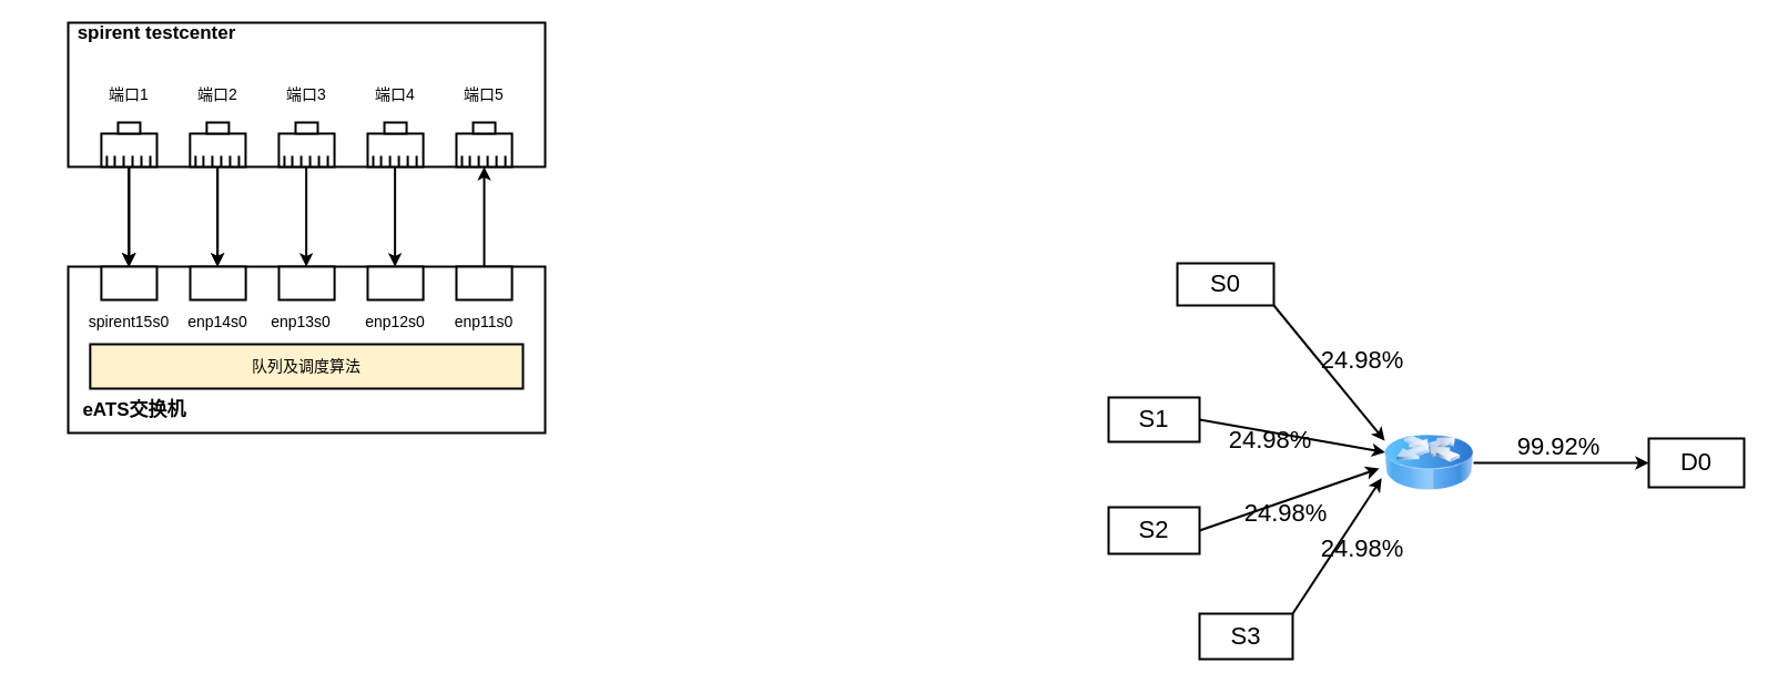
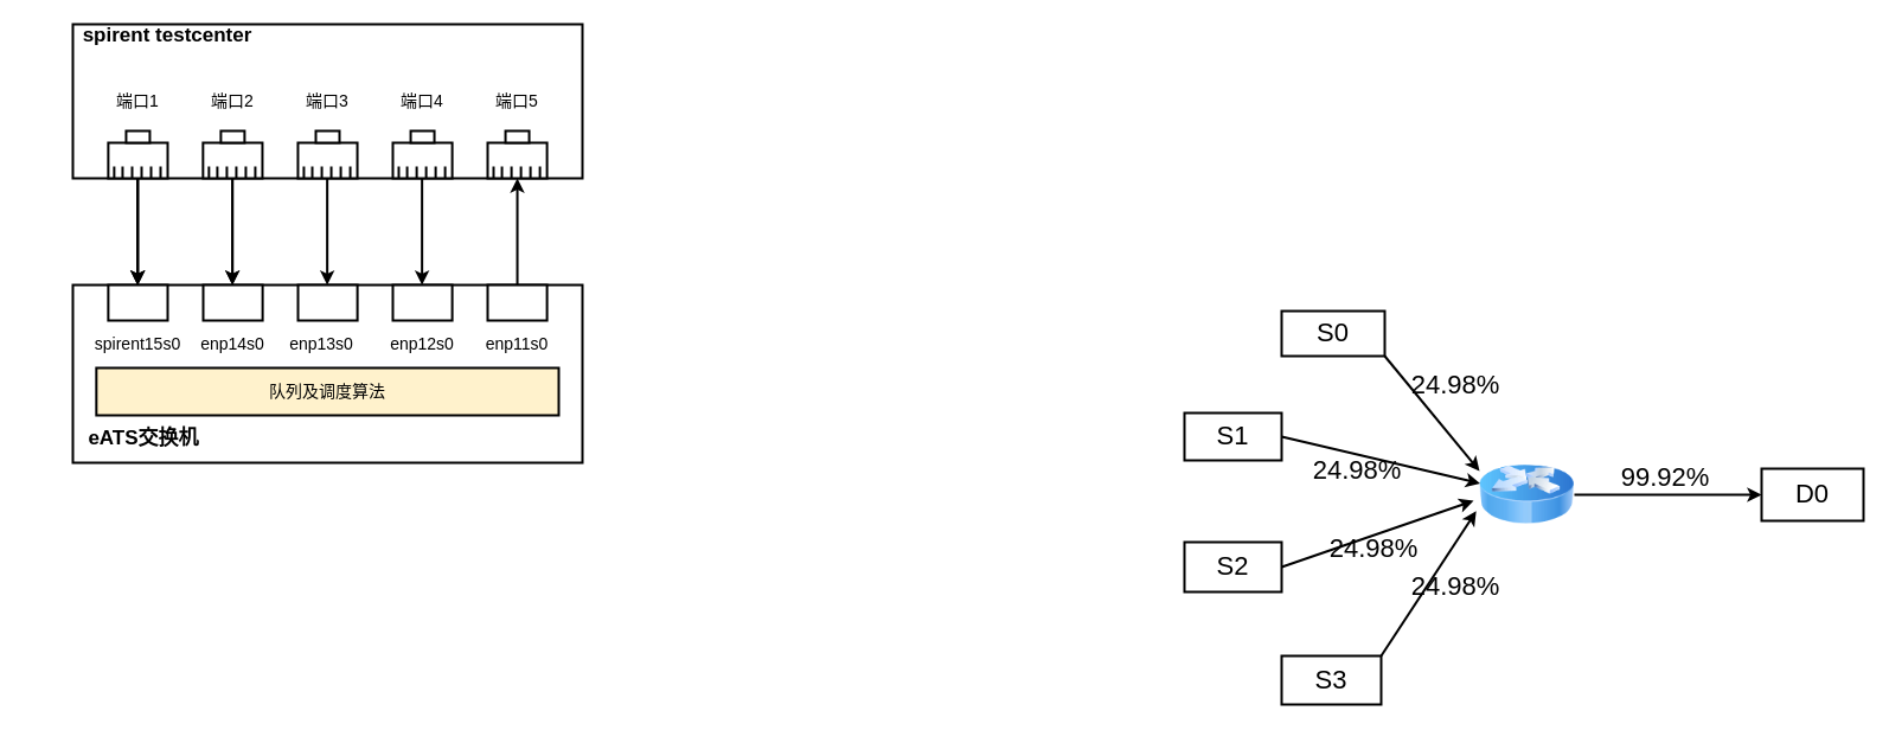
- <mxCell id="70" value="S0" style="rounded=0;whiteSpace=wrap;html=1;strokeWidth=2;fillColor=#ffffff;fontSize=22;" parent="1" vertex="1"><mxGeometry x="1061" y="237" width="87" height="38" as="geometry" /></mxCell>
+ <mxCell id="70" value="S0" style="rounded=0;whiteSpace=wrap;html=1;strokeWidth=2;fillColor=#ffffff;fontSize=22;" parent="1" vertex="1"><mxGeometry x="1081" y="262" width="87" height="38" as="geometry" /></mxCell>
- <mxCell id="72" value="&lt;span style=&quot;font-size: 22px;&quot;&gt;S1&lt;/span&gt;" style="rounded=0;whiteSpace=wrap;html=1;strokeWidth=2;fillColor=#ffffff;fontSize=22;" parent="1" vertex="1"><mxGeometry x="999" y="358" width="82" height="40" as="geometry" /></mxCell>
+ <mxCell id="72" value="&lt;span style=&quot;font-size: 22px;&quot;&gt;S1&lt;/span&gt;" style="rounded=0;whiteSpace=wrap;html=1;strokeWidth=2;fillColor=#ffffff;fontSize=22;" parent="1" vertex="1"><mxGeometry x="999" y="348" width="82" height="40" as="geometry" /></mxCell>
